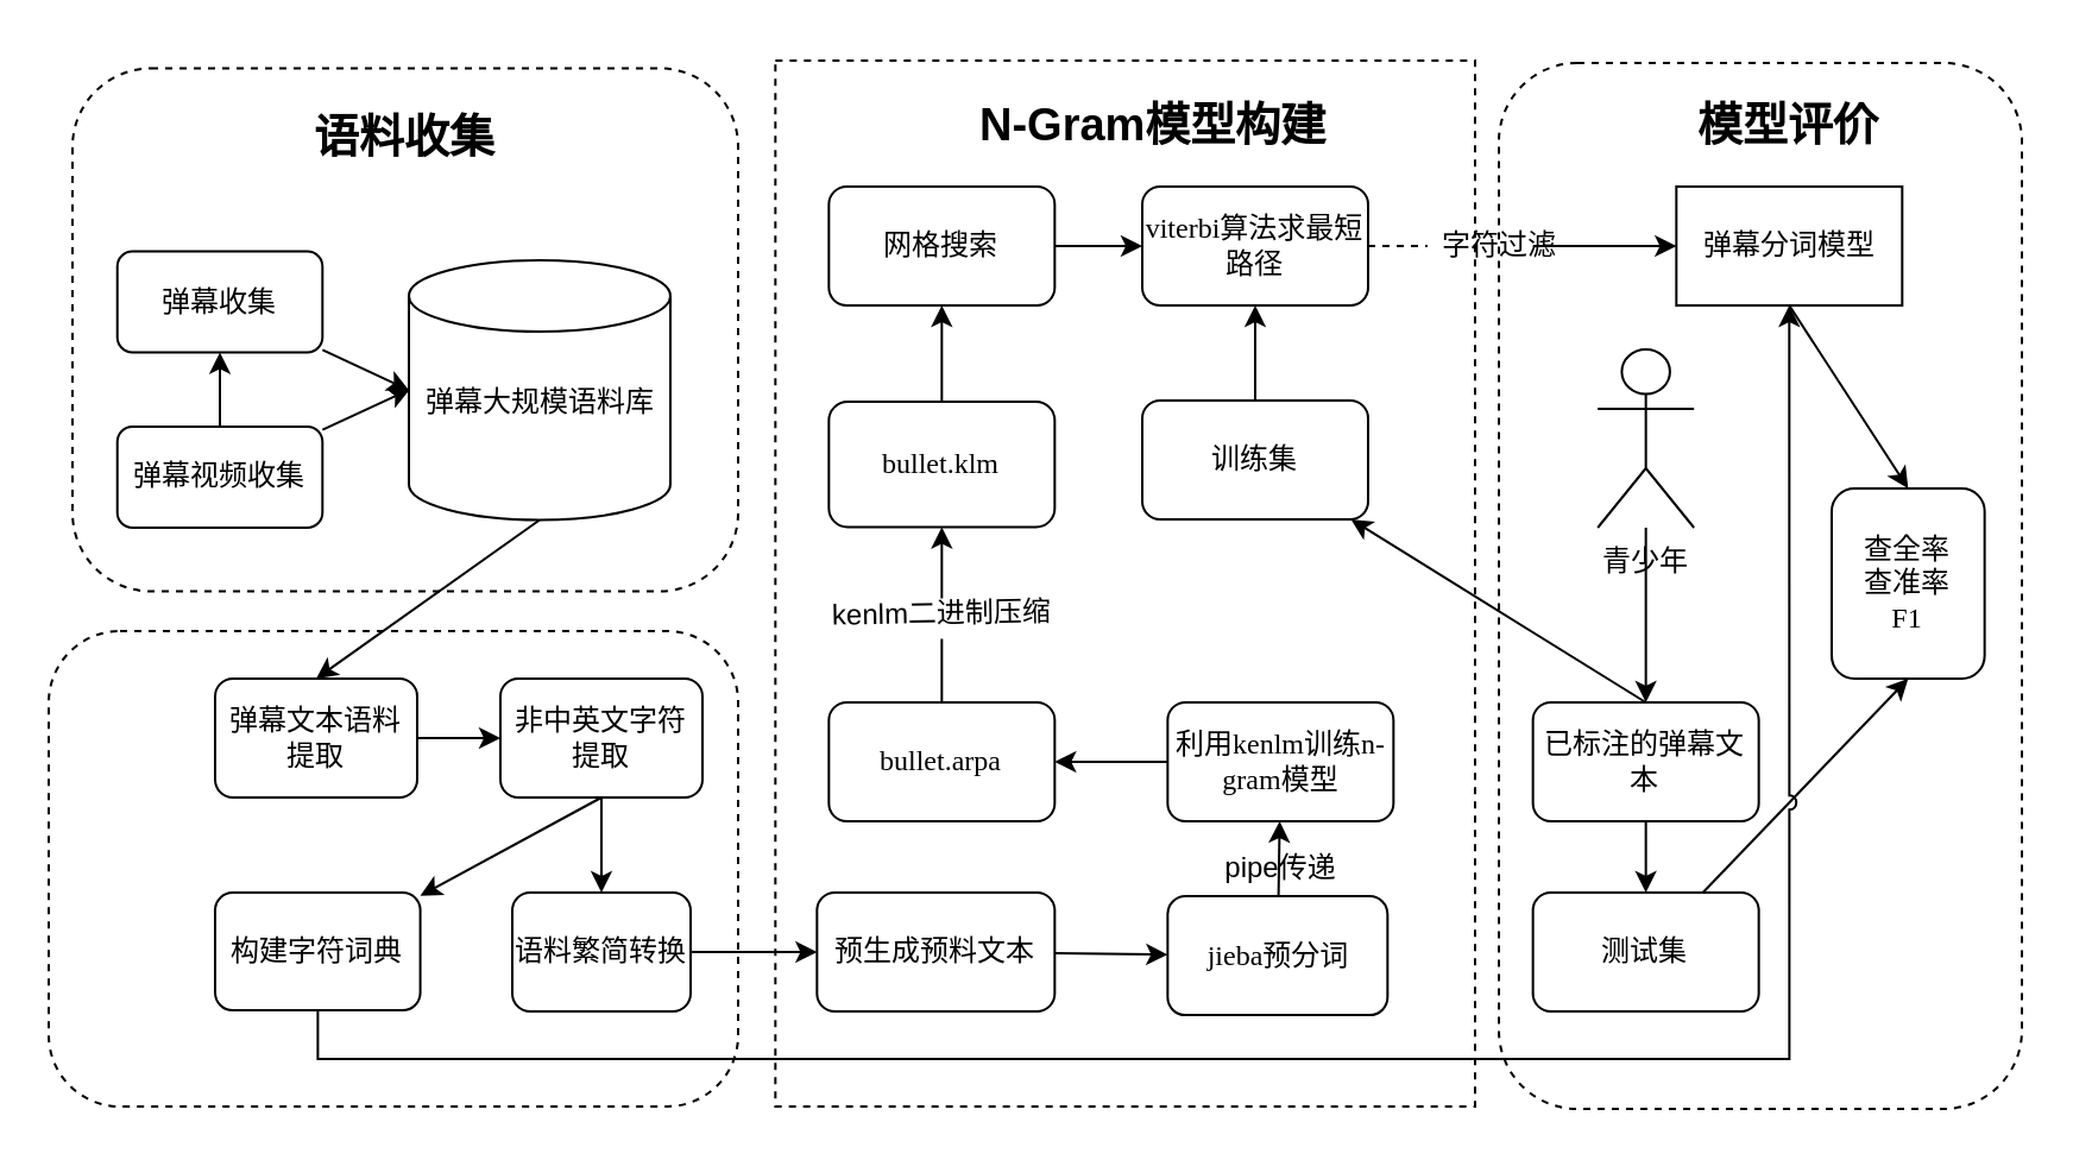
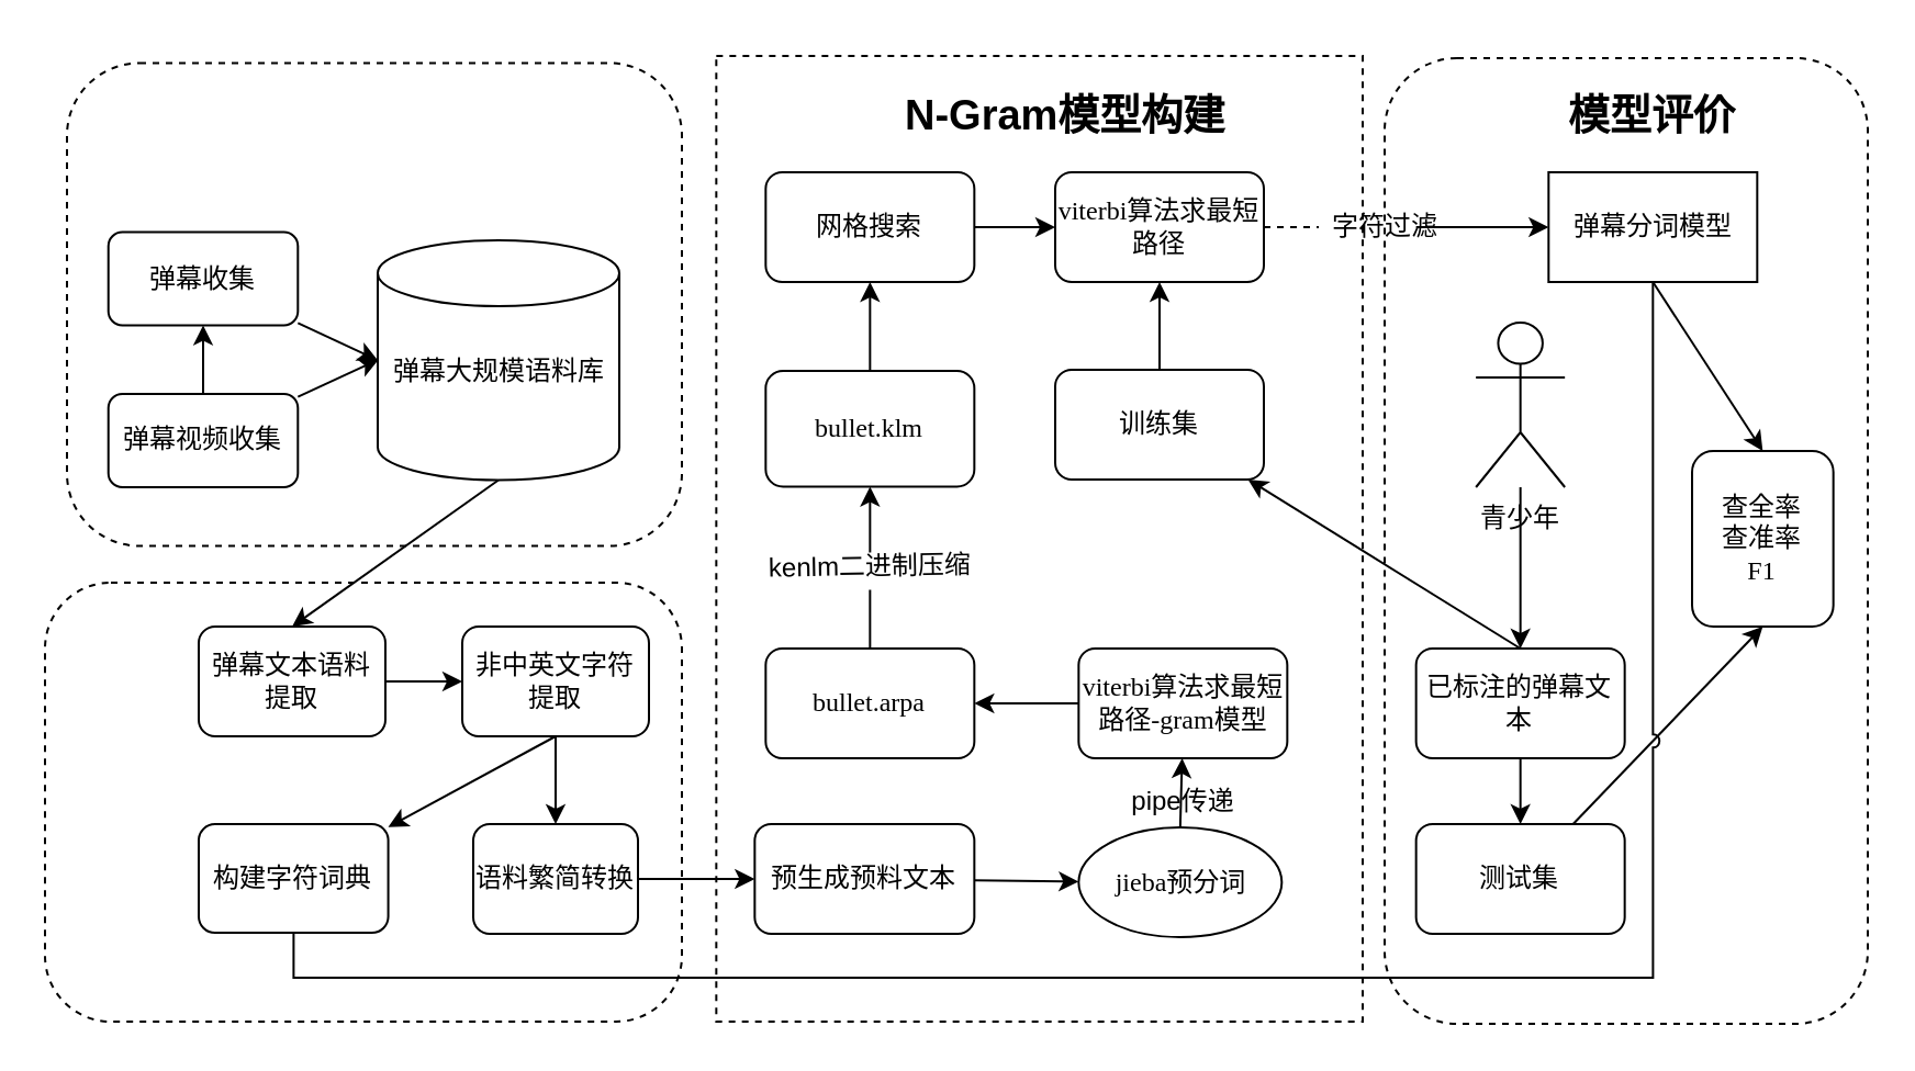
- <mxCell id="37" value="语料收集" style="text;html=1;strokeColor=none;fillColor=none;align=center;verticalAlign=middle;whiteSpace=wrap;rounded=0;dashed=1;fontStyle=1;fontSize=19;spacing=9;spacingTop=1;" parent="1" vertex="1"><mxGeometry x="85" y="39.75" width="170" height="34.5" as="geometry" /></mxCell>
- <mxCell id="46" value="" style="edgeStyle=orthogonalEdgeStyle;rounded=0;orthogonalLoop=1;jettySize=auto;html=1;entryX=0.5;entryY=1;entryDx=0;entryDy=0;jumpStyle=arc;" edge="1" parent="1" source="47" target="31"><mxGeometry relative="1" as="geometry"><mxPoint x="133.145" y="504.56" as="targetPoint" /><Array as="points"><mxPoint x="133" y="445" /><mxPoint x="752" y="445" /></Array></mxGeometry></mxCell>
+ <mxCell id="46" value="" style="edgeStyle=orthogonalEdgeStyle;rounded=0;orthogonalLoop=1;jettySize=auto;html=1;entryX=0.5;entryY=1;entryDx=0;entryDy=0;jumpStyle=arc;endArrow=none;" edge="1" parent="1" source="47" target="31"><mxGeometry relative="1" as="geometry"><mxPoint x="133.145" y="504.56" as="targetPoint" /><Array as="points"><mxPoint x="133" y="445" /><mxPoint x="752" y="445" /></Array></mxGeometry></mxCell>
- <mxCell id="17" value="利用kenlm训练n-gram模型" style="rounded=1;whiteSpace=wrap;html=1;shadow=0;labelBackgroundColor=none;strokeWidth=1;fontFamily=Verdana;fontSize=12;align=center;" parent="1" vertex="1"><mxGeometry x="490.67" y="295" width="95" height="50" as="geometry" /></mxCell>
+ <mxCell id="17" value="viterbi算法求最短路径-gram模型" style="rounded=1;whiteSpace=wrap;html=1;shadow=0;labelBackgroundColor=none;strokeWidth=1;fontFamily=Verdana;fontSize=12;align=center;" parent="1" vertex="1"><mxGeometry x="490.67" y="295" width="95" height="50" as="geometry" /></mxCell>
- <mxCell id="9" value="jieba预分词" style="rounded=1;whiteSpace=wrap;html=1;shadow=0;labelBackgroundColor=none;strokeWidth=1;fontFamily=Verdana;fontSize=12;align=center;" parent="1" vertex="1"><mxGeometry x="490.67" y="376.56" width="92.5" height="50" as="geometry" /></mxCell>
+ <mxCell id="9" value="jieba预分词" style="ellipse;whiteSpace=wrap;html=1;shadow=0;labelBackgroundColor=none;strokeWidth=1;fontFamily=Verdana;fontSize=12;align=center;" parent="1" vertex="1"><mxGeometry x="490.67" y="376.56" width="92.5" height="50" as="geometry" /></mxCell>
